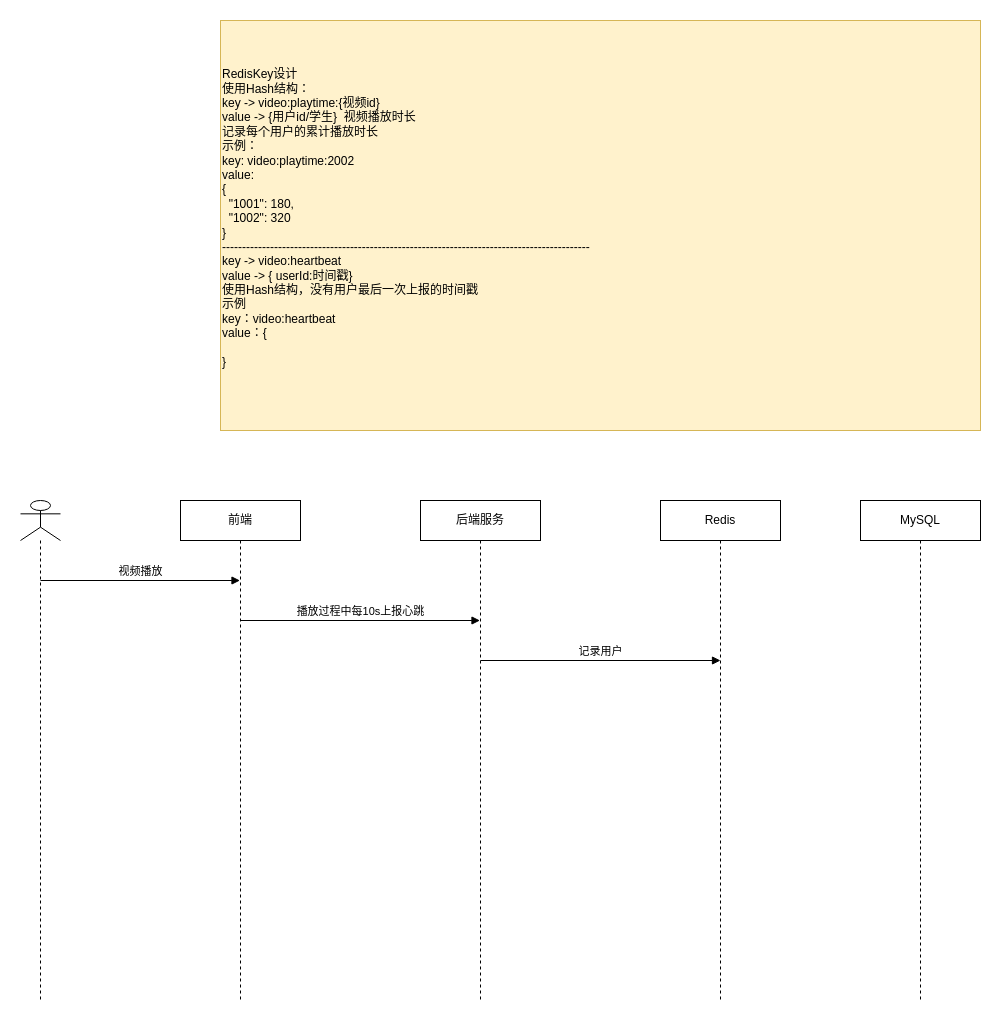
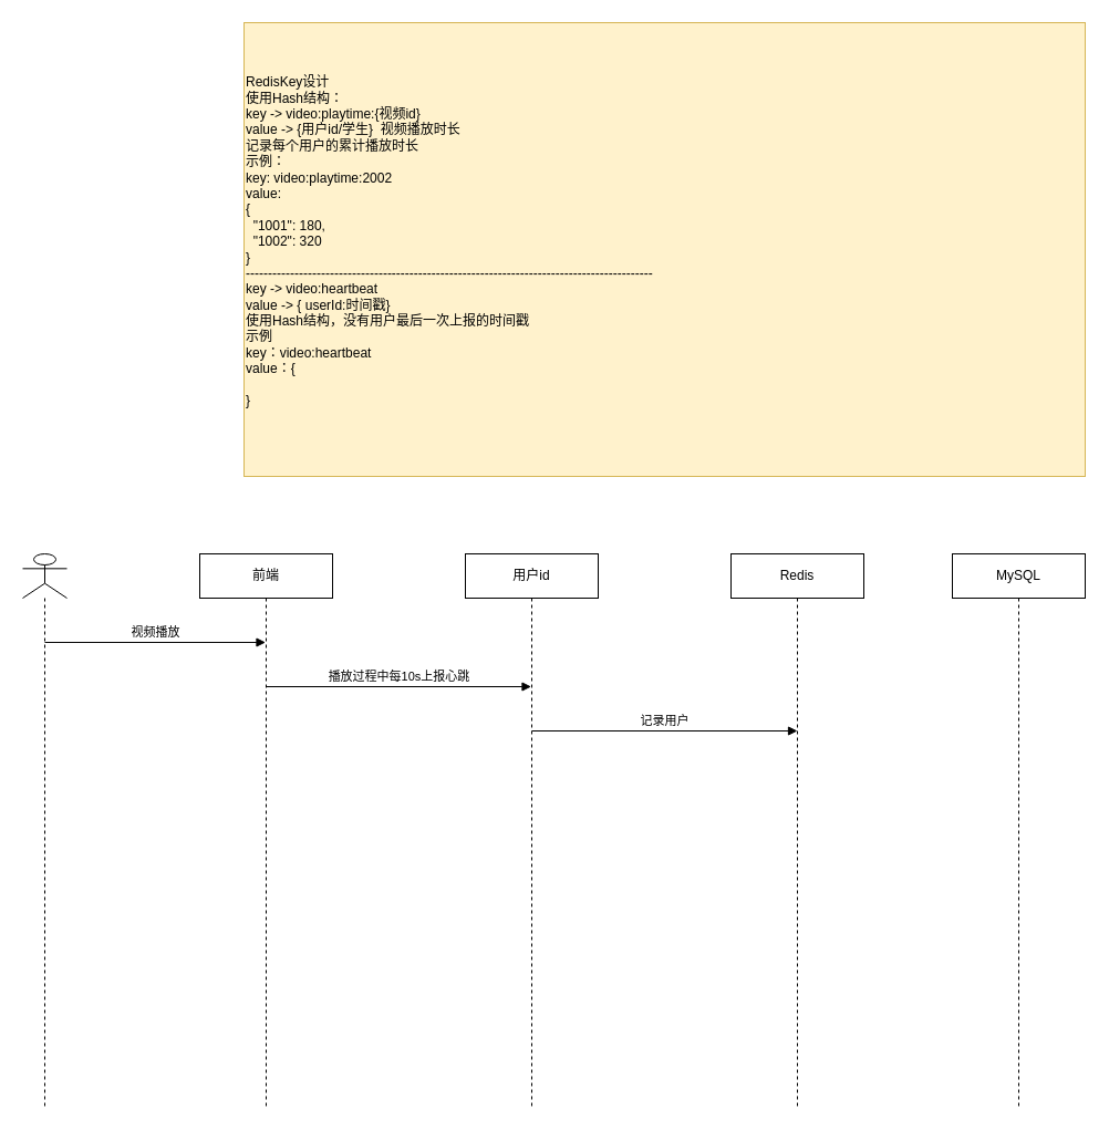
- <mxCell id="4" value="后端服务" style="shape=umlLifeline;perimeter=lifelinePerimeter;whiteSpace=wrap;html=1;container=0;dropTarget=0;collapsible=0;recursiveResize=0;outlineConnect=0;portConstraint=eastwest;newEdgeStyle={&quot;curved&quot;:0,&quot;rounded&quot;:0};" vertex="1" parent="1"><mxGeometry x="420" y="500" width="120" height="500" as="geometry" /></mxCell>
+ <mxCell id="4" value="用户id" style="shape=umlLifeline;perimeter=lifelinePerimeter;whiteSpace=wrap;html=1;container=0;dropTarget=0;collapsible=0;recursiveResize=0;outlineConnect=0;portConstraint=eastwest;newEdgeStyle={&quot;curved&quot;:0,&quot;rounded&quot;:0};" vertex="1" parent="1"><mxGeometry x="420" y="500" width="120" height="500" as="geometry" /></mxCell>
